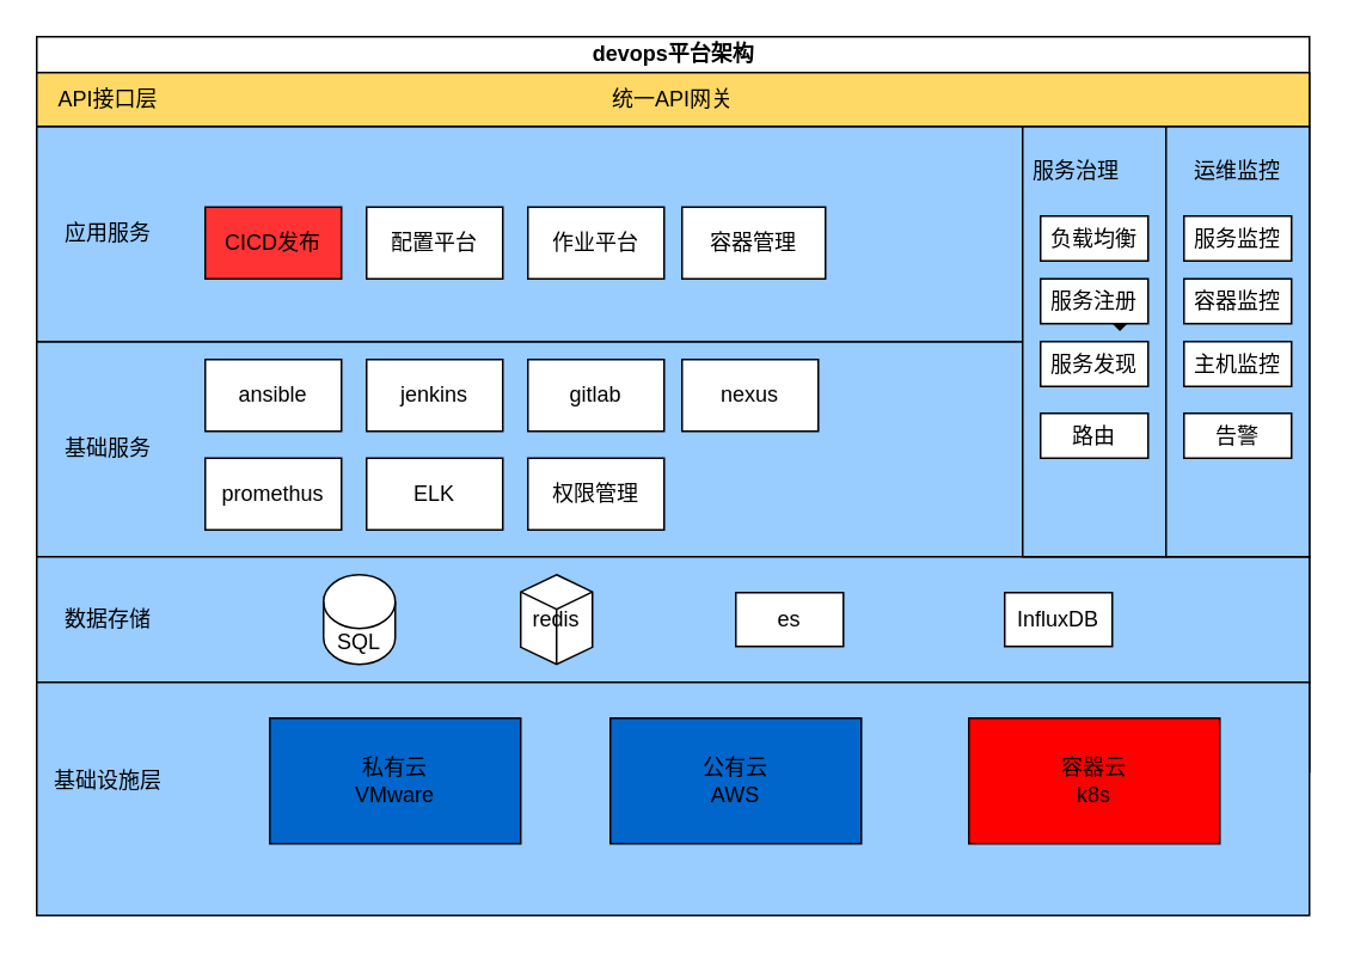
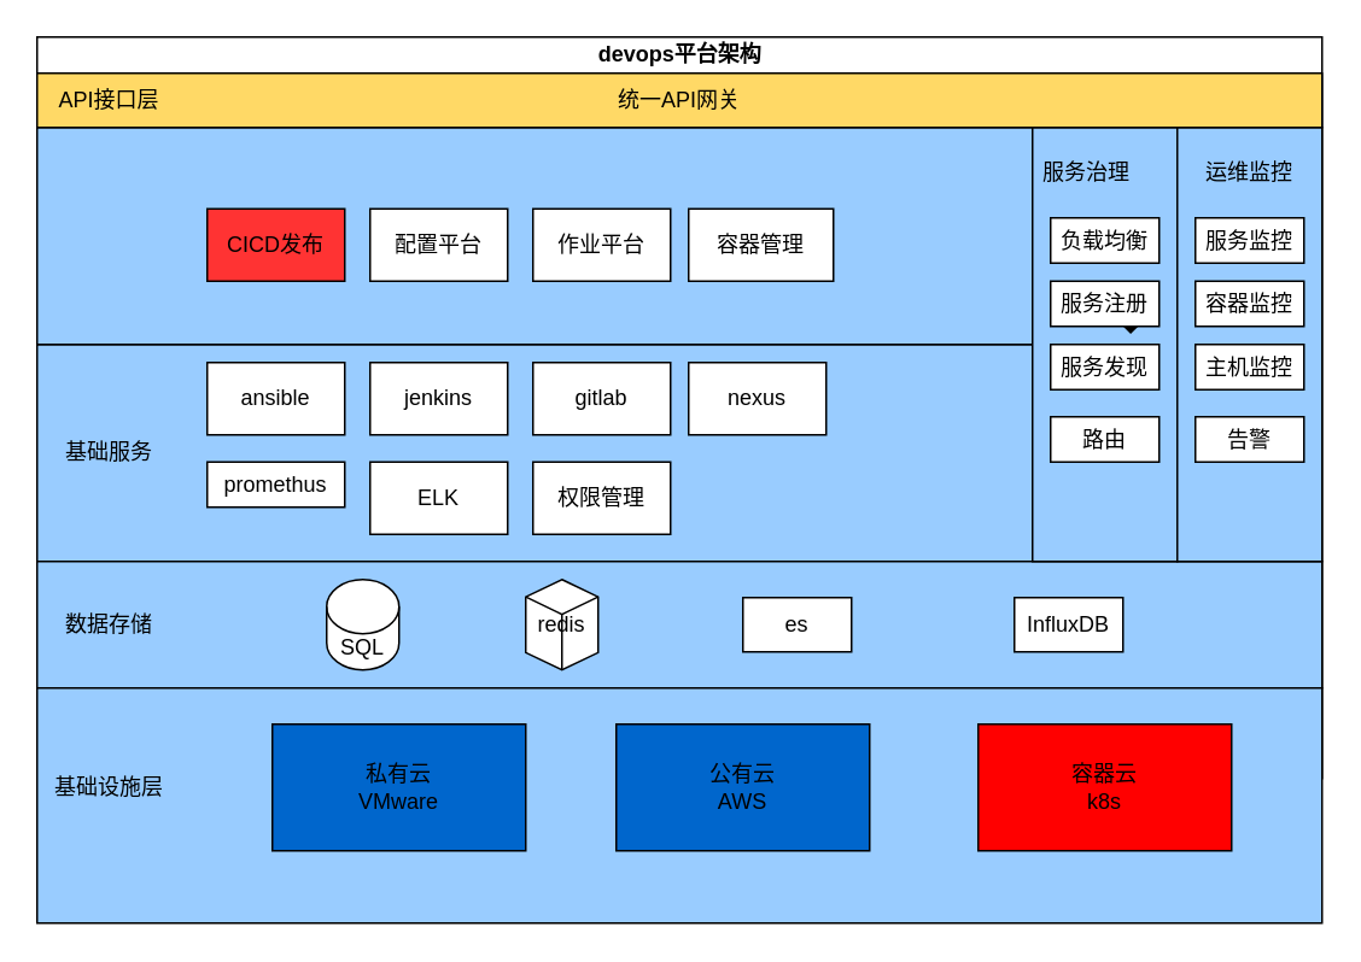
- <mxCell id="16" value="应用服务" style="text;html=1;strokeColor=none;fillColor=none;align=center;verticalAlign=middle;whiteSpace=wrap;rounded=0;" vertex="1" parent="2"><mxGeometry x="10" y="95" width="60" height="30" as="geometry" /></mxCell>
- <mxCell id="13" value="promethus" style="rounded=0;whiteSpace=wrap;html=1;" vertex="1" parent="2"><mxGeometry x="94" y="235" width="76" height="40" as="geometry" /></mxCell>
+ <mxCell id="13" value="promethus" style="rounded=0;whiteSpace=wrap;html=1;" vertex="1" parent="2"><mxGeometry x="94" y="235" width="76" height="25" as="geometry" /></mxCell>
